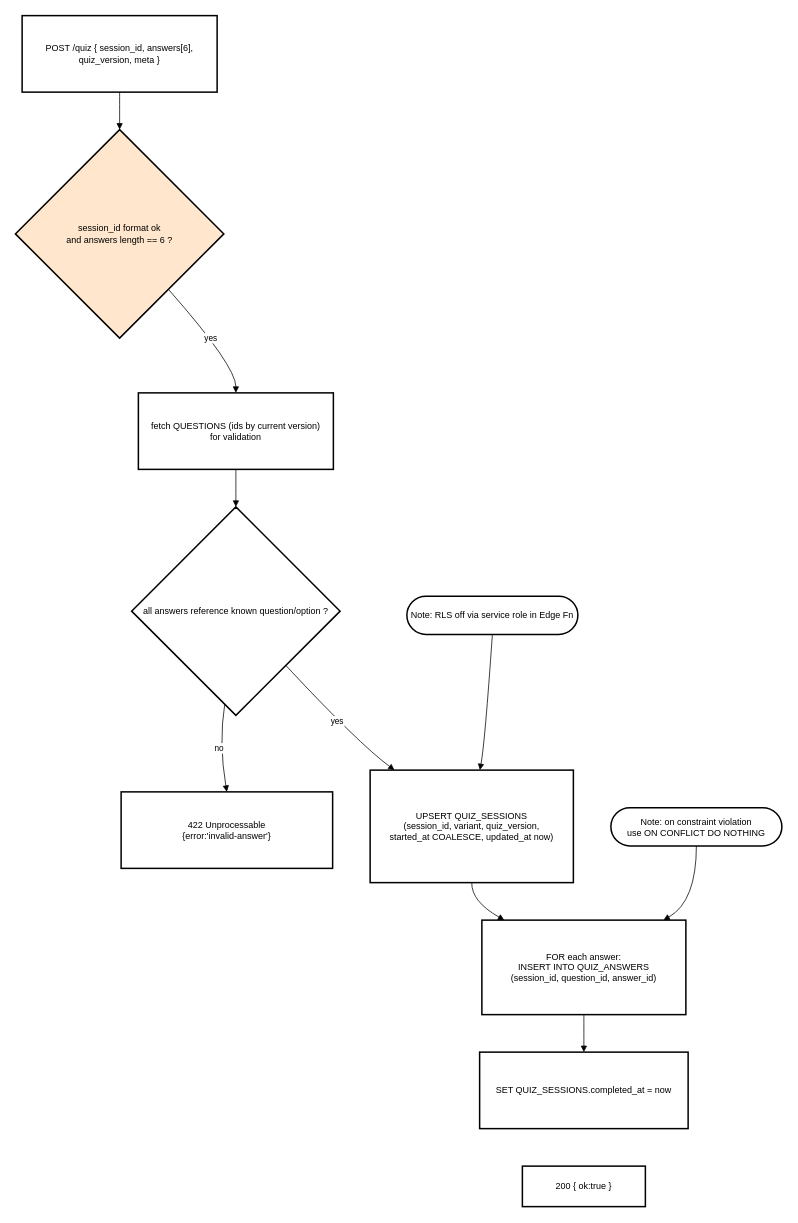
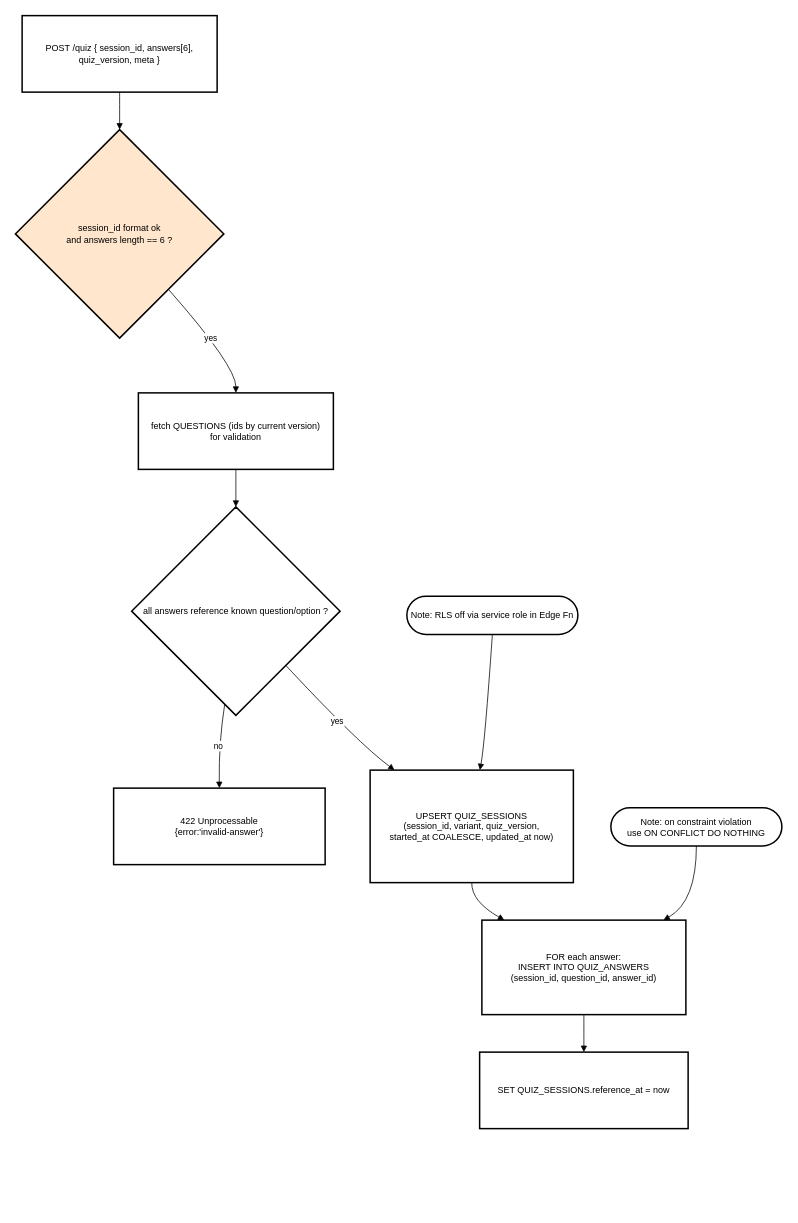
- <mxCell id="6" value="422 Unprocessable&#10;{error:'invalid-answer'}" style="whiteSpace=wrap;strokeWidth=2;" vertex="1" parent="1"><mxGeometry x="161" y="1055" width="282" height="102" as="geometry" /></mxCell>
+ <mxCell id="6" value="422 Unprocessable&#10;{error:'invalid-answer'}" style="whiteSpace=wrap;strokeWidth=2;" vertex="1" parent="1"><mxGeometry x="151" y="1050" width="282" height="102" as="geometry" /></mxCell>
- <mxCell id="9" value="SET QUIZ_SESSIONS.completed_at = now" style="whiteSpace=wrap;strokeWidth=2;" vertex="1" parent="1"><mxGeometry x="639" y="1402" width="278" height="102" as="geometry" /></mxCell>
+ <mxCell id="9" value="SET QUIZ_SESSIONS.reference_at = now" style="whiteSpace=wrap;strokeWidth=2;" vertex="1" parent="1"><mxGeometry x="639" y="1402" width="278" height="102" as="geometry" /></mxCell>
- <mxCell id="10" value="200 { ok:true }" style="whiteSpace=wrap;strokeWidth=2;" vertex="1" parent="1"><mxGeometry x="696" y="1554" width="164" height="54" as="geometry" /></mxCell>
